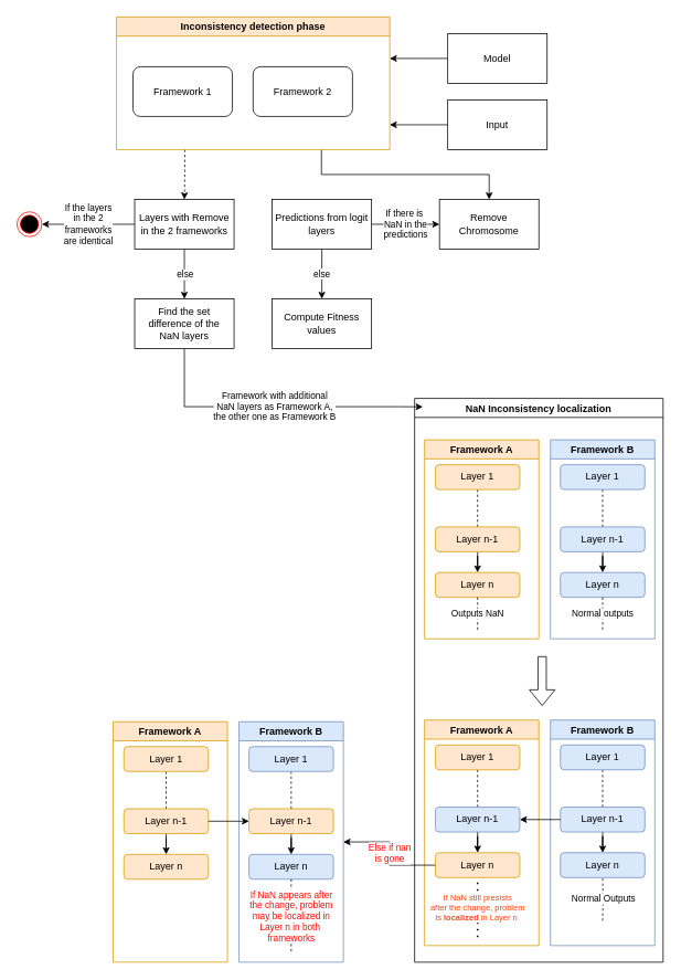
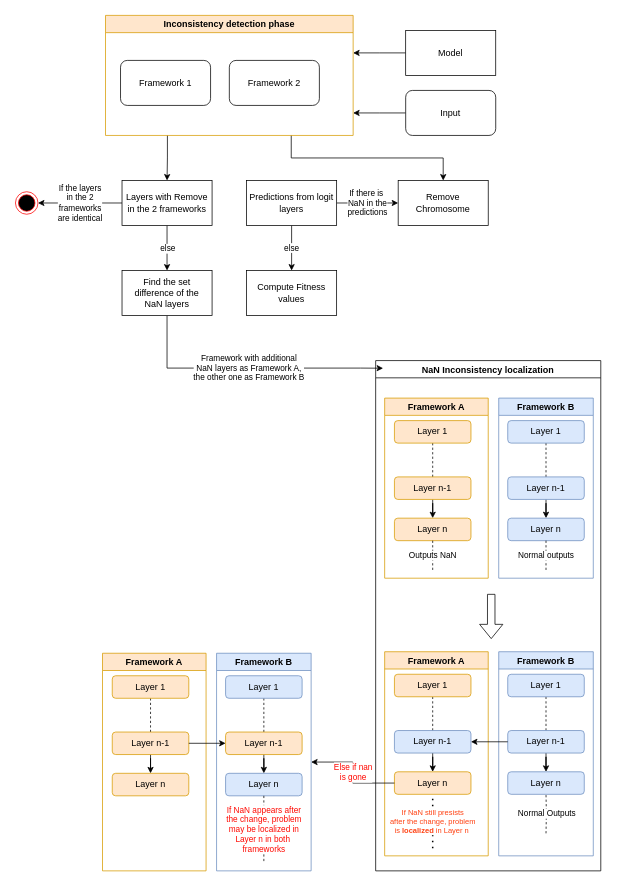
- <mxCell id="52" value="Input" style="rounded=0;whiteSpace=wrap;html=1;" parent="1" vertex="1"><mxGeometry x="540" y="120" width="120" height="60" as="geometry" /></mxCell>
+ <mxCell id="52" value="Input" style="whiteSpace=wrap;html=1;rounded=1;" parent="1" vertex="1"><mxGeometry x="540" y="120" width="120" height="60" as="geometry" /></mxCell>
- <mxCell id="44" style="edgeStyle=orthogonalEdgeStyle;rounded=0;orthogonalLoop=1;jettySize=auto;html=1;exitX=0.25;exitY=1;exitDx=0;exitDy=0;entryX=0.5;entryY=0;entryDx=0;entryDy=0;dashed=1;" parent="1" source="46" target="56" edge="1"><mxGeometry relative="1" as="geometry"><mxPoint x="223" y="230" as="targetPoint" /></mxGeometry></mxCell>
+ <mxCell id="44" style="edgeStyle=orthogonalEdgeStyle;rounded=0;orthogonalLoop=1;jettySize=auto;html=1;exitX=0.25;exitY=1;exitDx=0;exitDy=0;entryX=0.5;entryY=0;entryDx=0;entryDy=0;" parent="1" source="46" target="56" edge="1"><mxGeometry relative="1" as="geometry"><mxPoint x="223" y="230" as="targetPoint" /></mxGeometry></mxCell>
